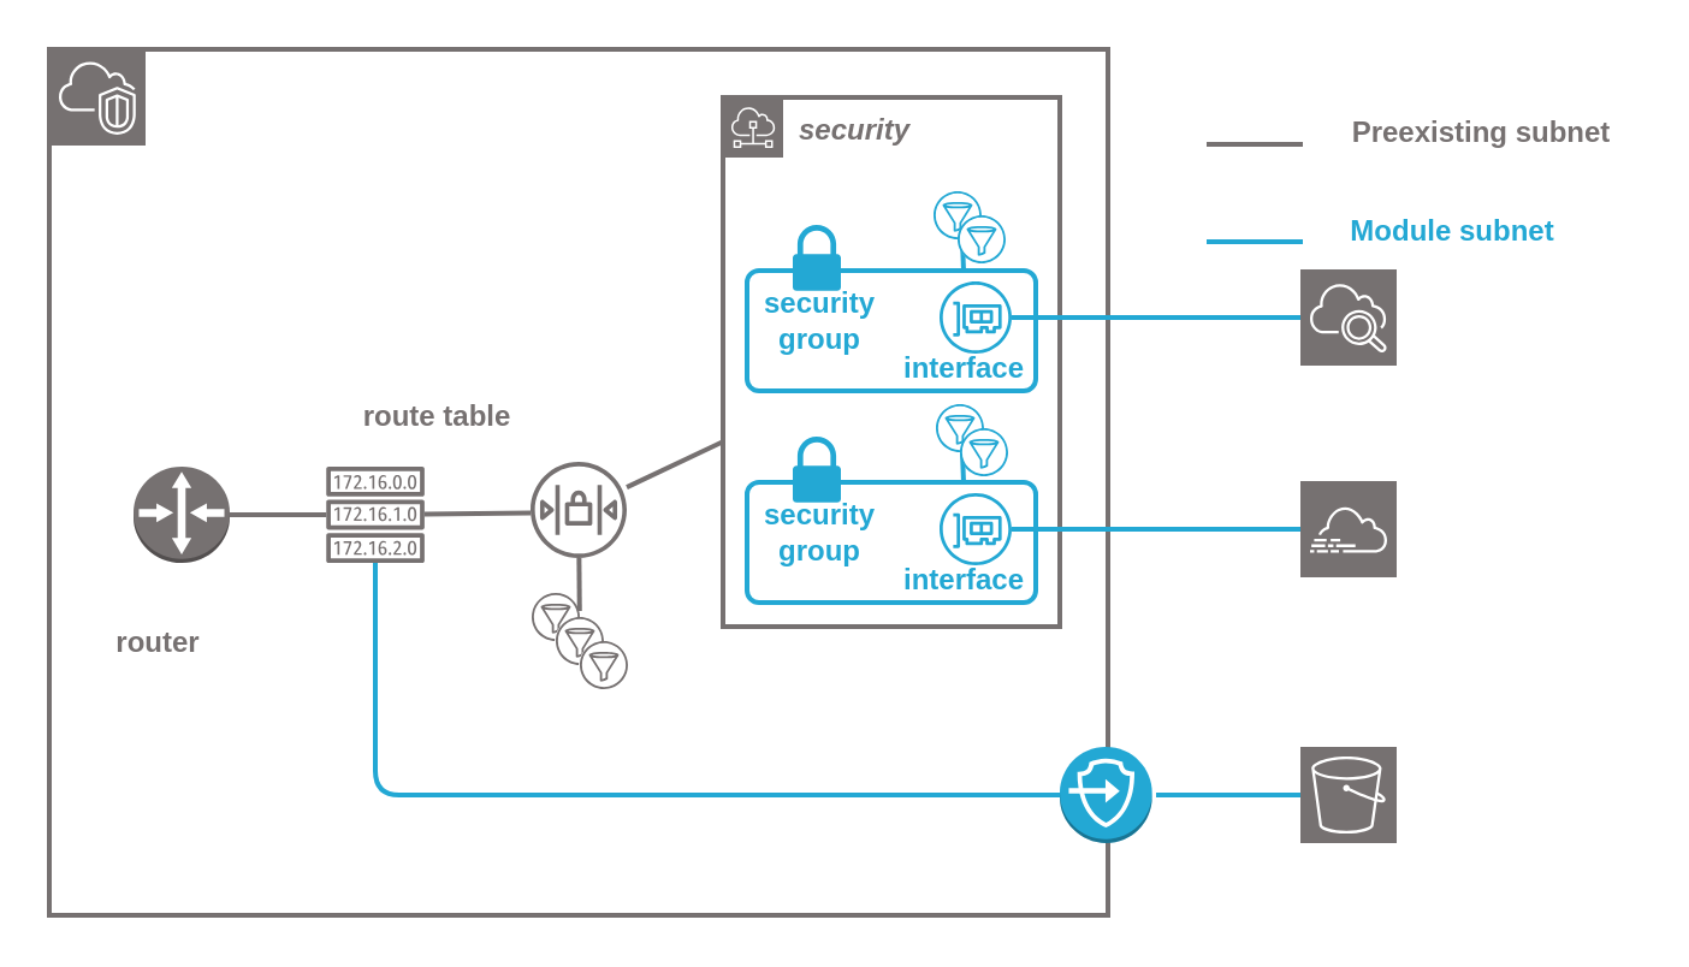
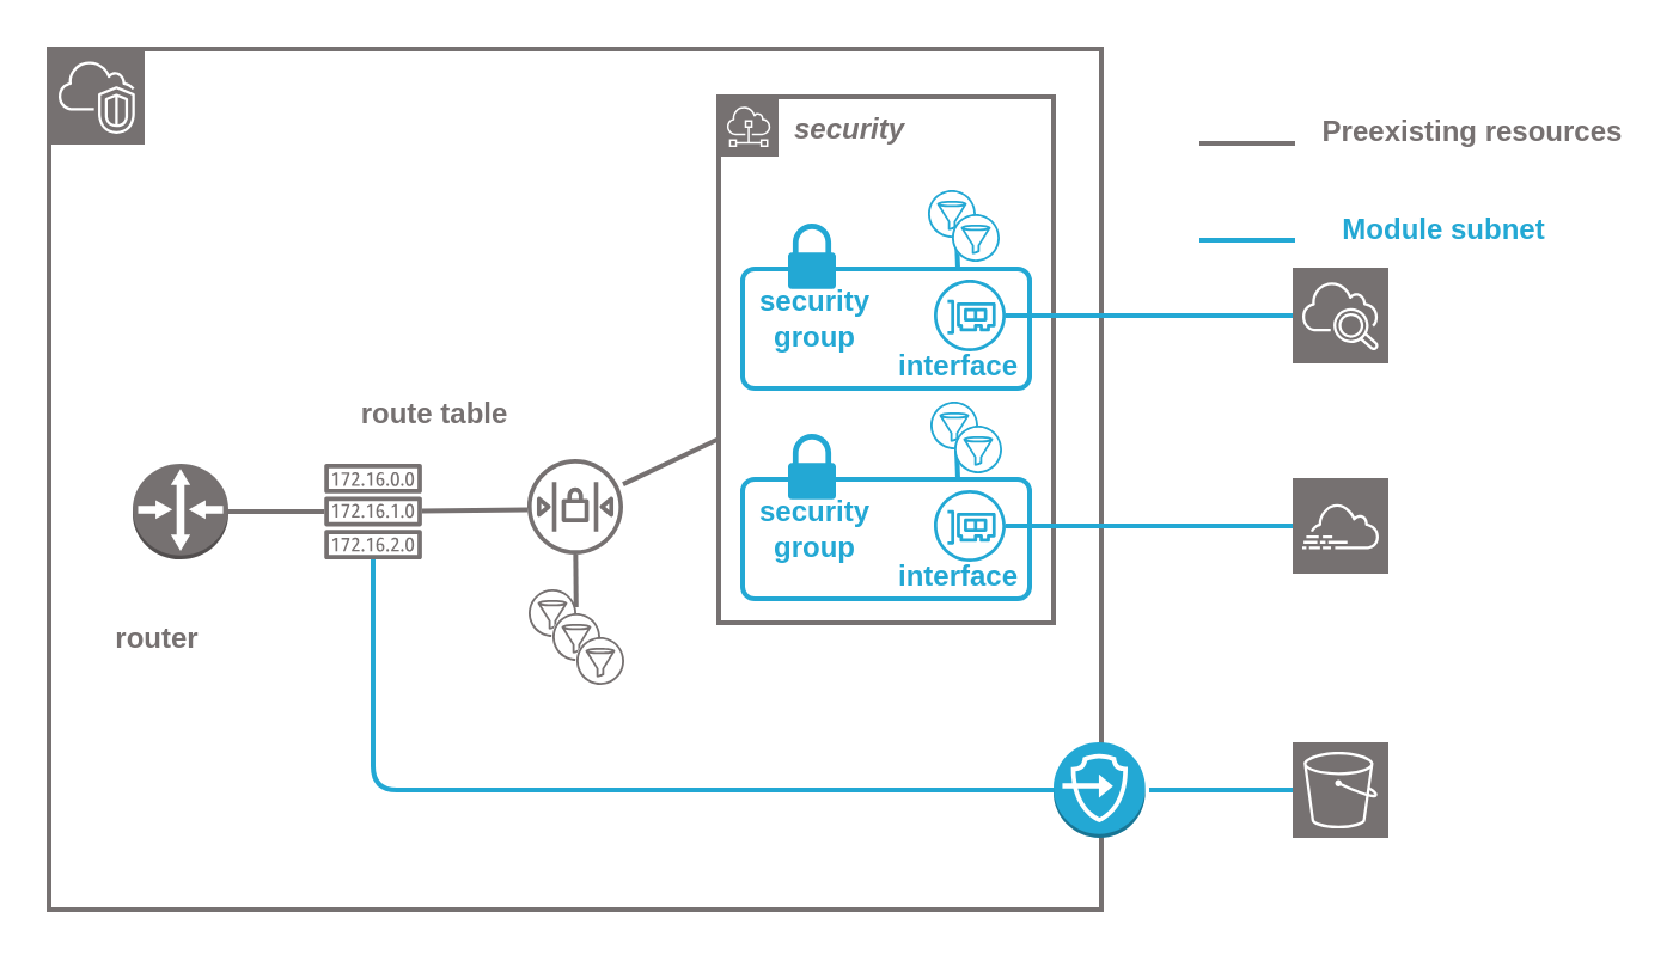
- <mxCell id="11" value="&lt;font style=&quot;font-size: 12px&quot;&gt;Preexisting subnet&lt;/font&gt;" style="text;html=1;resizable=0;autosize=1;align=center;verticalAlign=middle;points=[];fillColor=none;strokeColor=none;rounded=0;fontSize=12;fontColor=#767171;fontStyle=1" parent="1" vertex="1"><mxGeometry x="550" y="45" width="130" height="20" as="geometry" /></mxCell>
+ <mxCell id="11" value="&lt;font style=&quot;font-size: 12px&quot;&gt;Preexisting resources&lt;/font&gt;" style="text;html=1;resizable=0;autosize=1;align=center;verticalAlign=middle;points=[];fillColor=none;strokeColor=none;rounded=0;fontSize=12;fontColor=#767171;fontStyle=1" parent="1" vertex="1"><mxGeometry x="550" y="45" width="130" height="20" as="geometry" /></mxCell>
